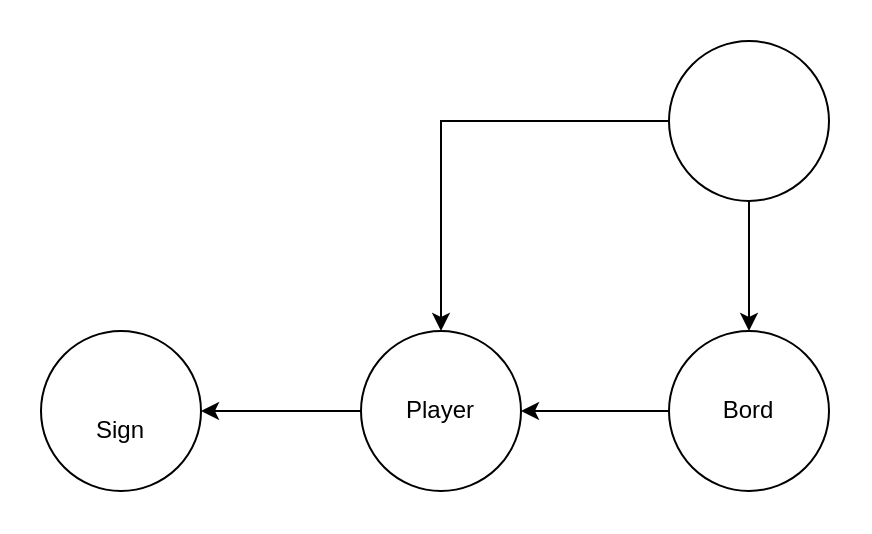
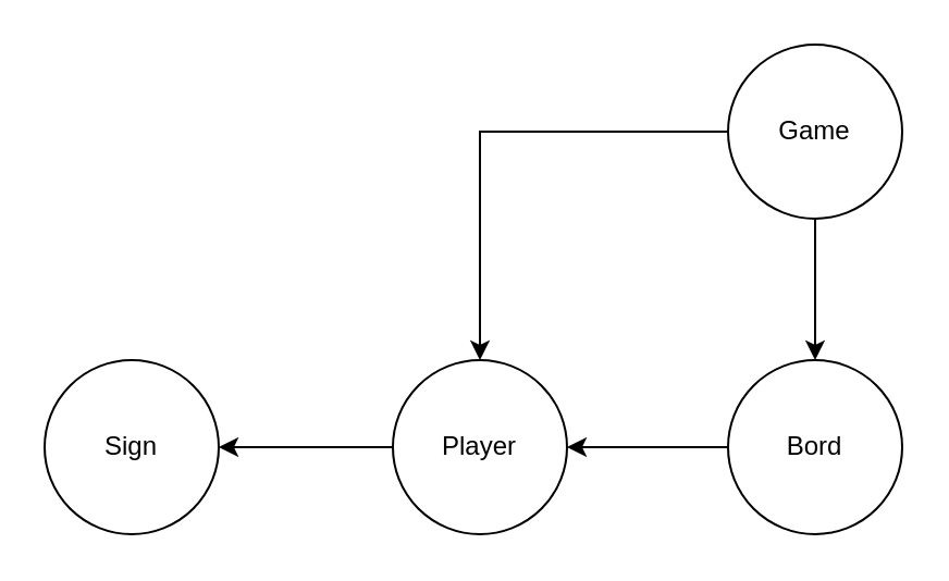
+ <mxCell id="11" value="Game" style="text;html=1;strokeColor=none;fillColor=none;align=center;verticalAlign=middle;whiteSpace=wrap;rounded=0;" vertex="1" parent="1"><mxGeometry x="344" y="45" width="60" height="30" as="geometry" /></mxCell>
- <mxCell id="5" value="Sign" style="text;html=1;strokeColor=none;fillColor=none;align=center;verticalAlign=middle;whiteSpace=wrap;rounded=0;" parent="1" vertex="1"><mxGeometry x="30" y="200" width="60" height="30" as="geometry" /></mxCell>
+ <mxCell id="5" value="Sign" style="text;html=1;strokeColor=none;fillColor=none;align=center;verticalAlign=middle;whiteSpace=wrap;rounded=0;" parent="1" vertex="1"><mxGeometry x="30" y="190" width="60" height="30" as="geometry" /></mxCell>
